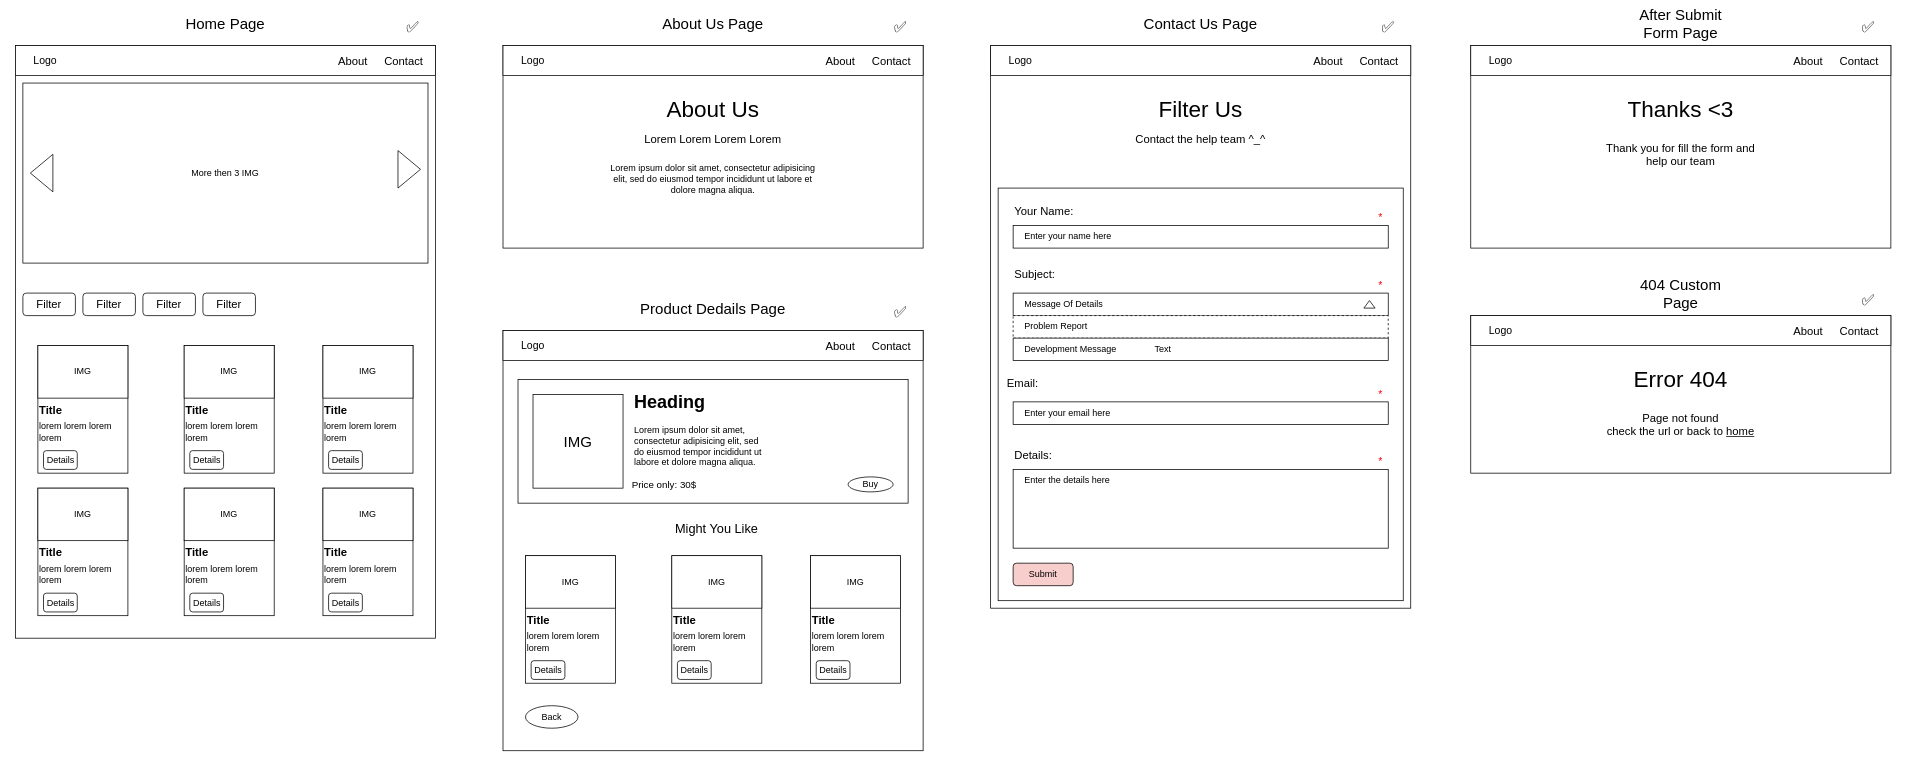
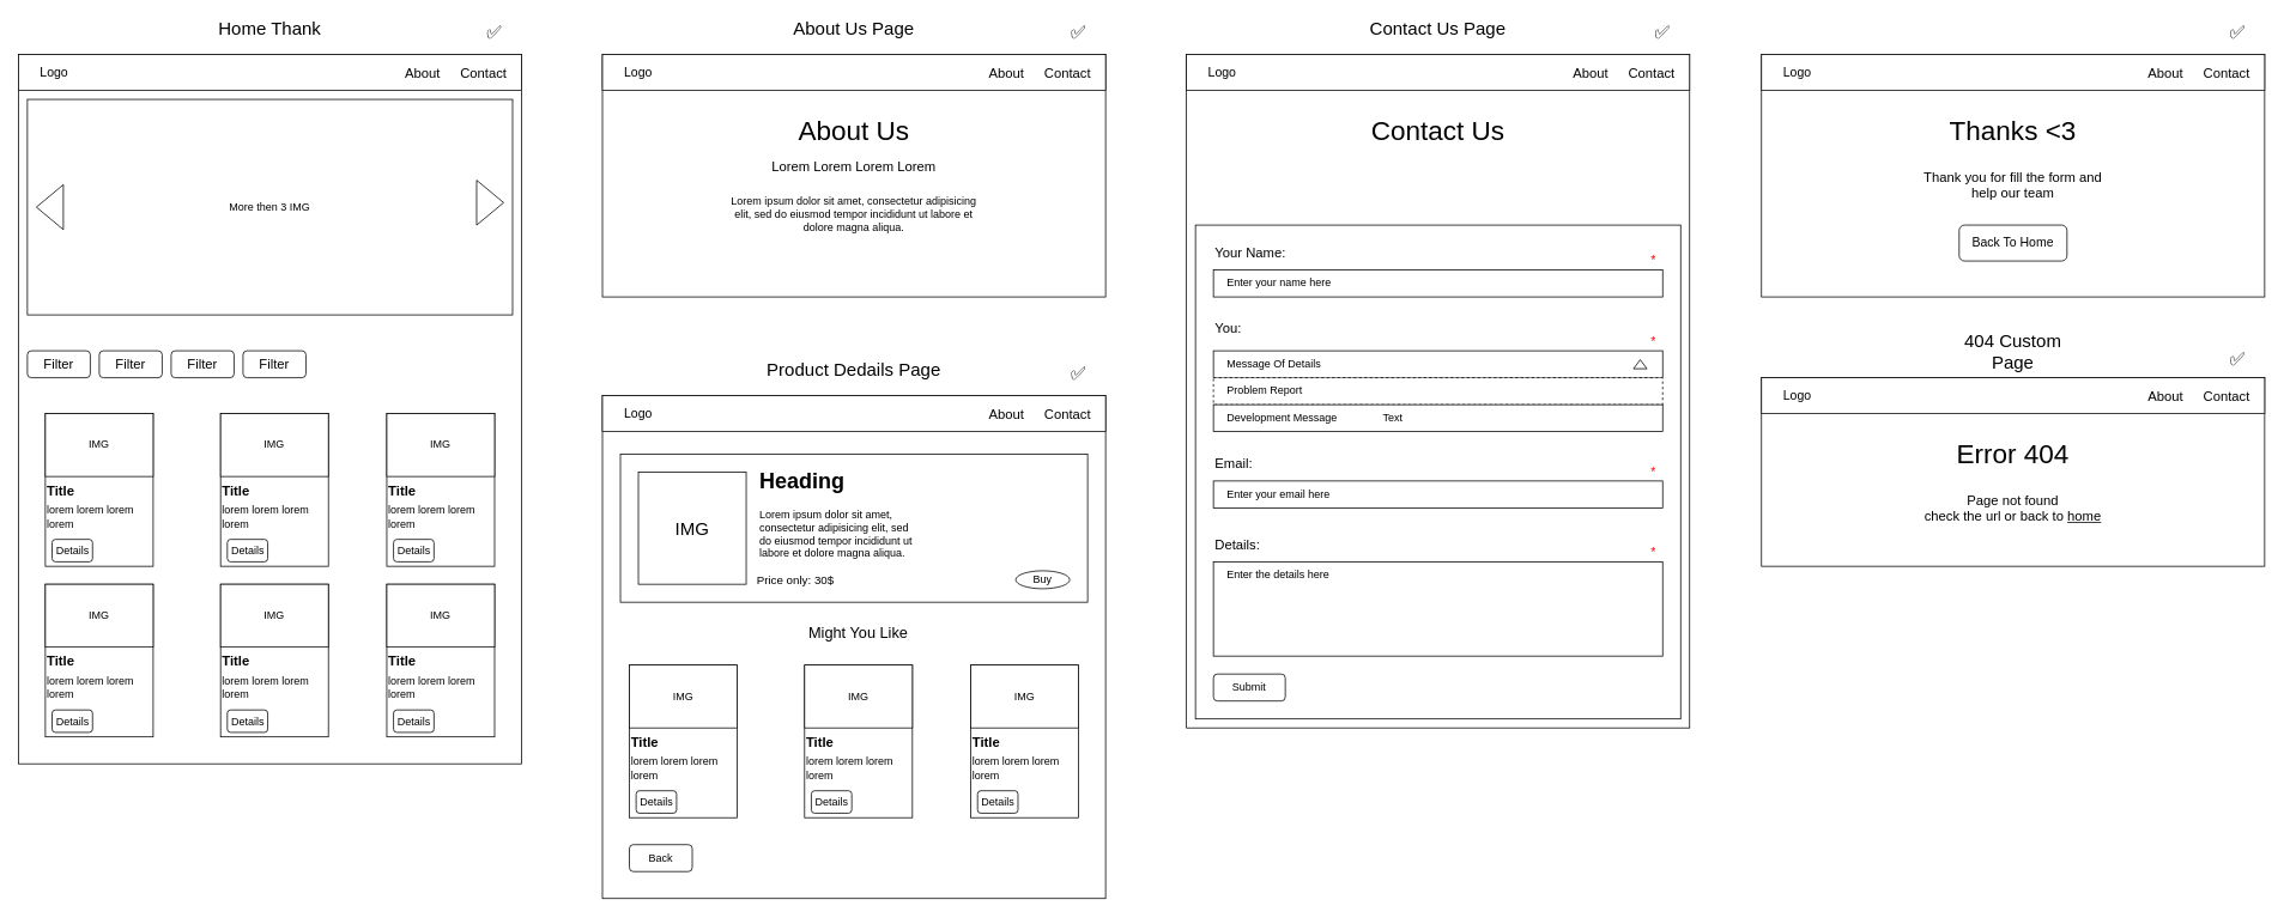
- <mxCell id="2" value="&lt;font style=&quot;font-size: 20px;&quot;&gt;Home Page&lt;/font&gt;" style="text;html=1;strokeColor=none;fillColor=none;align=center;verticalAlign=middle;whiteSpace=wrap;rounded=0;" parent="1" vertex="1"><mxGeometry x="220" y="20" width="160" height="20" as="geometry" /></mxCell>
+ <mxCell id="2" value="&lt;font style=&quot;font-size: 20px;&quot;&gt;Home Thank&lt;/font&gt;" style="text;html=1;strokeColor=none;fillColor=none;align=center;verticalAlign=middle;whiteSpace=wrap;rounded=0;" parent="1" vertex="1"><mxGeometry x="220" y="20" width="160" height="20" as="geometry" /></mxCell>
- <mxCell id="101" value="&lt;span style=&quot;font-size: 20px;&quot;&gt;After Submit Form Page&lt;/span&gt;" style="text;html=1;strokeColor=none;fillColor=none;align=center;verticalAlign=middle;whiteSpace=wrap;rounded=0;" parent="1" vertex="1"><mxGeometry x="2160" y="20" width="160" height="20" as="geometry" /></mxCell>
- <mxCell id="59" value="&lt;font style=&quot;font-size: 30px;&quot;&gt;Filter Us&lt;/font&gt;" style="text;html=1;strokeColor=none;fillColor=none;align=center;verticalAlign=middle;whiteSpace=wrap;rounded=0;" parent="1" vertex="1"><mxGeometry x="1490" y="130" width="220" height="30" as="geometry" /></mxCell>
+ <mxCell id="59" value="&lt;font style=&quot;font-size: 30px;&quot;&gt;Contact Us&lt;/font&gt;" style="text;html=1;strokeColor=none;fillColor=none;align=center;verticalAlign=middle;whiteSpace=wrap;rounded=0;" parent="1" vertex="1"><mxGeometry x="1490" y="130" width="220" height="30" as="geometry" /></mxCell>
- <mxCell id="60" value="&lt;font style=&quot;font-size: 15px;&quot;&gt;Contact the help team ^_^&lt;/font&gt;" style="text;html=1;strokeColor=none;fillColor=none;align=center;verticalAlign=middle;whiteSpace=wrap;rounded=0;" parent="1" vertex="1"><mxGeometry x="1485" y="170" width="230" height="30" as="geometry" /></mxCell>
+ <mxCell id="109" value="&lt;font style=&quot;font-size: 14px;&quot;&gt;Back To Home&lt;br&gt;&lt;/font&gt;" style="rounded=1;whiteSpace=wrap;html=1;" parent="1" vertex="1"><mxGeometry x="2180" y="250" width="120" height="40" as="geometry" /></mxCell>
- <mxCell id="118" value="&lt;font style=&quot;font-size: 15px;&quot;&gt;Subject:&lt;/font&gt;" style="text;html=1;strokeColor=none;fillColor=none;align=left;verticalAlign=middle;whiteSpace=wrap;rounded=0;" parent="1" vertex="1"><mxGeometry x="1350" y="350" width="90" height="30" as="geometry" /></mxCell>
+ <mxCell id="118" value="&lt;font style=&quot;font-size: 15px;&quot;&gt;You:&lt;/font&gt;" style="text;html=1;strokeColor=none;fillColor=none;align=left;verticalAlign=middle;whiteSpace=wrap;rounded=0;" parent="1" vertex="1"><mxGeometry x="1350" y="350" width="90" height="30" as="geometry" /></mxCell>
- <mxCell id="65" value="&lt;span style=&quot;font-size: 15px;&quot;&gt;Email:&lt;/span&gt;" style="text;html=1;strokeColor=none;fillColor=none;align=left;verticalAlign=middle;whiteSpace=wrap;rounded=0;" parent="1" vertex="1"><mxGeometry x="1340" y="495" width="90" height="30" as="geometry" /></mxCell>
+ <mxCell id="65" value="&lt;span style=&quot;font-size: 15px;&quot;&gt;Email:&lt;/span&gt;" style="text;html=1;strokeColor=none;fillColor=none;align=left;verticalAlign=middle;whiteSpace=wrap;rounded=0;" parent="1" vertex="1"><mxGeometry x="1350" y="500" width="90" height="30" as="geometry" /></mxCell>
- <mxCell id="71" value="Submit" style="rounded=1;whiteSpace=wrap;html=1;fillColor=#f8cecc;" parent="1" vertex="1"><mxGeometry x="1350" y="750" width="80" height="30" as="geometry" /></mxCell>
+ <mxCell id="71" value="Submit" style="rounded=1;whiteSpace=wrap;html=1;" parent="1" vertex="1"><mxGeometry x="1350" y="750" width="80" height="30" as="geometry" /></mxCell>
- <mxCell id="99" value="Back" style="ellipse;whiteSpace=wrap;html=1;" parent="1" vertex="1"><mxGeometry x="700" y="940" width="70" height="30" as="geometry" /></mxCell>
+ <mxCell id="99" value="Back" style="rounded=1;whiteSpace=wrap;html=1;" parent="1" vertex="1"><mxGeometry x="700" y="940" width="70" height="30" as="geometry" /></mxCell>
